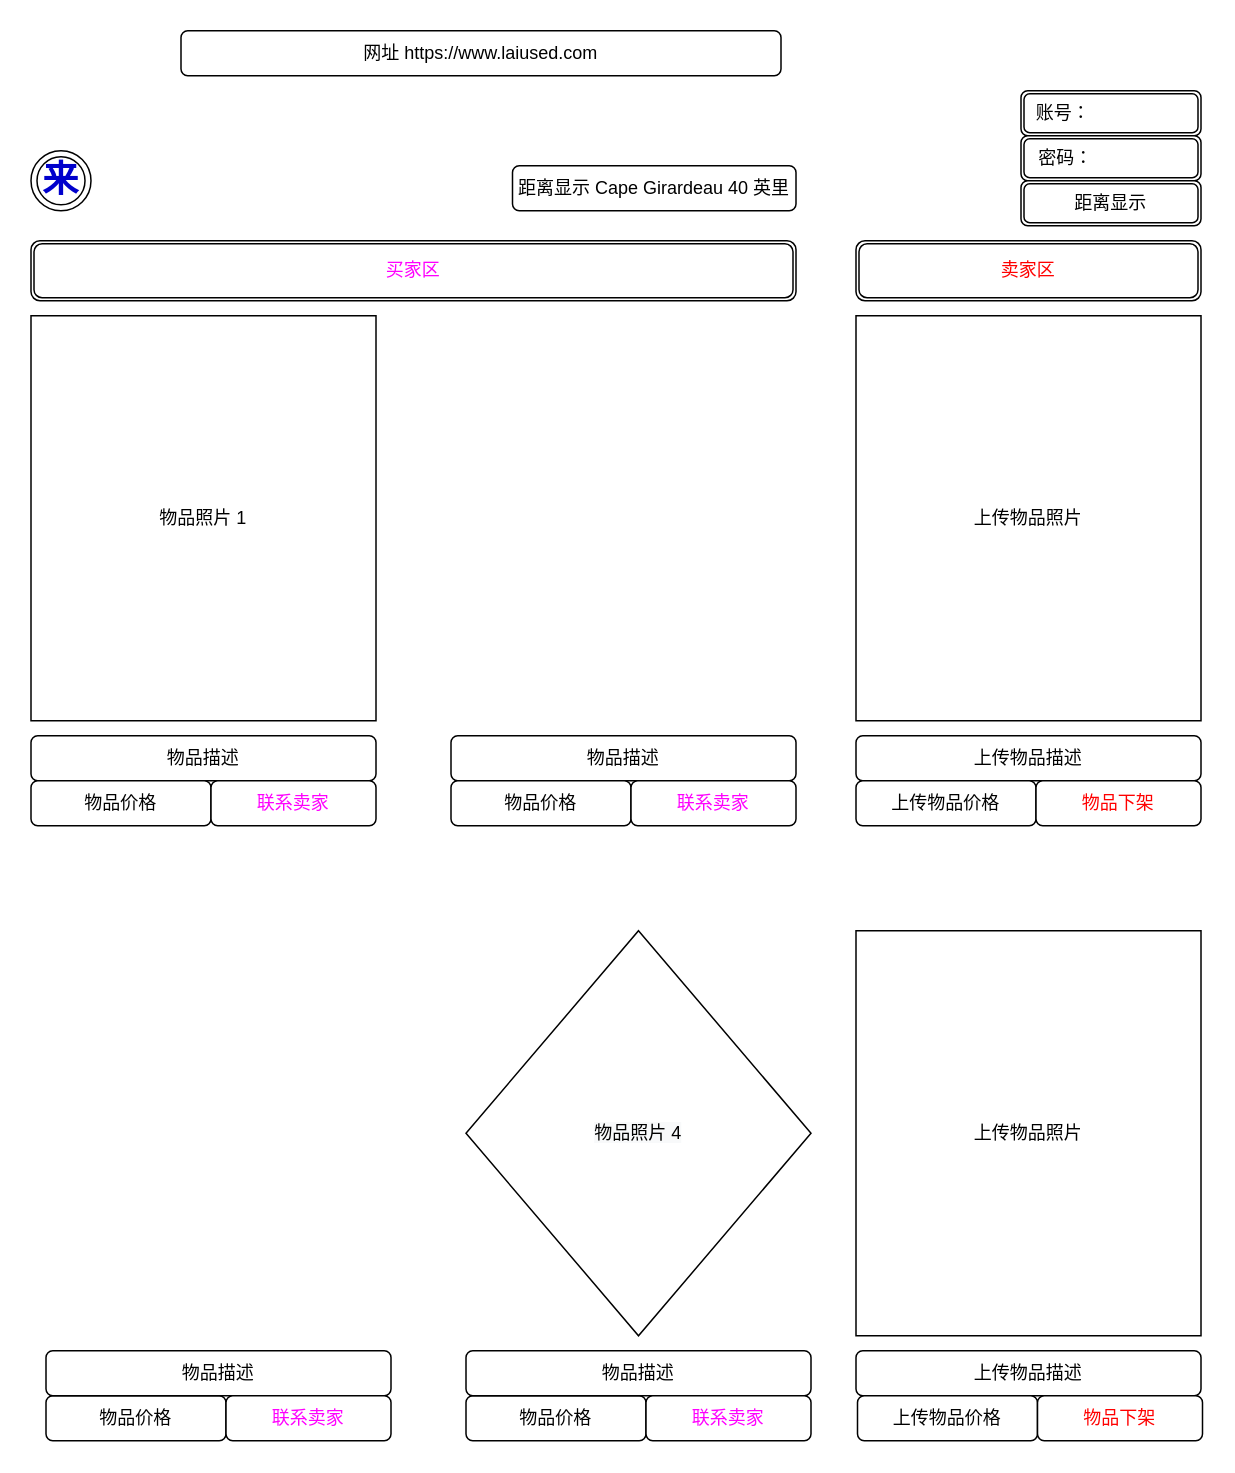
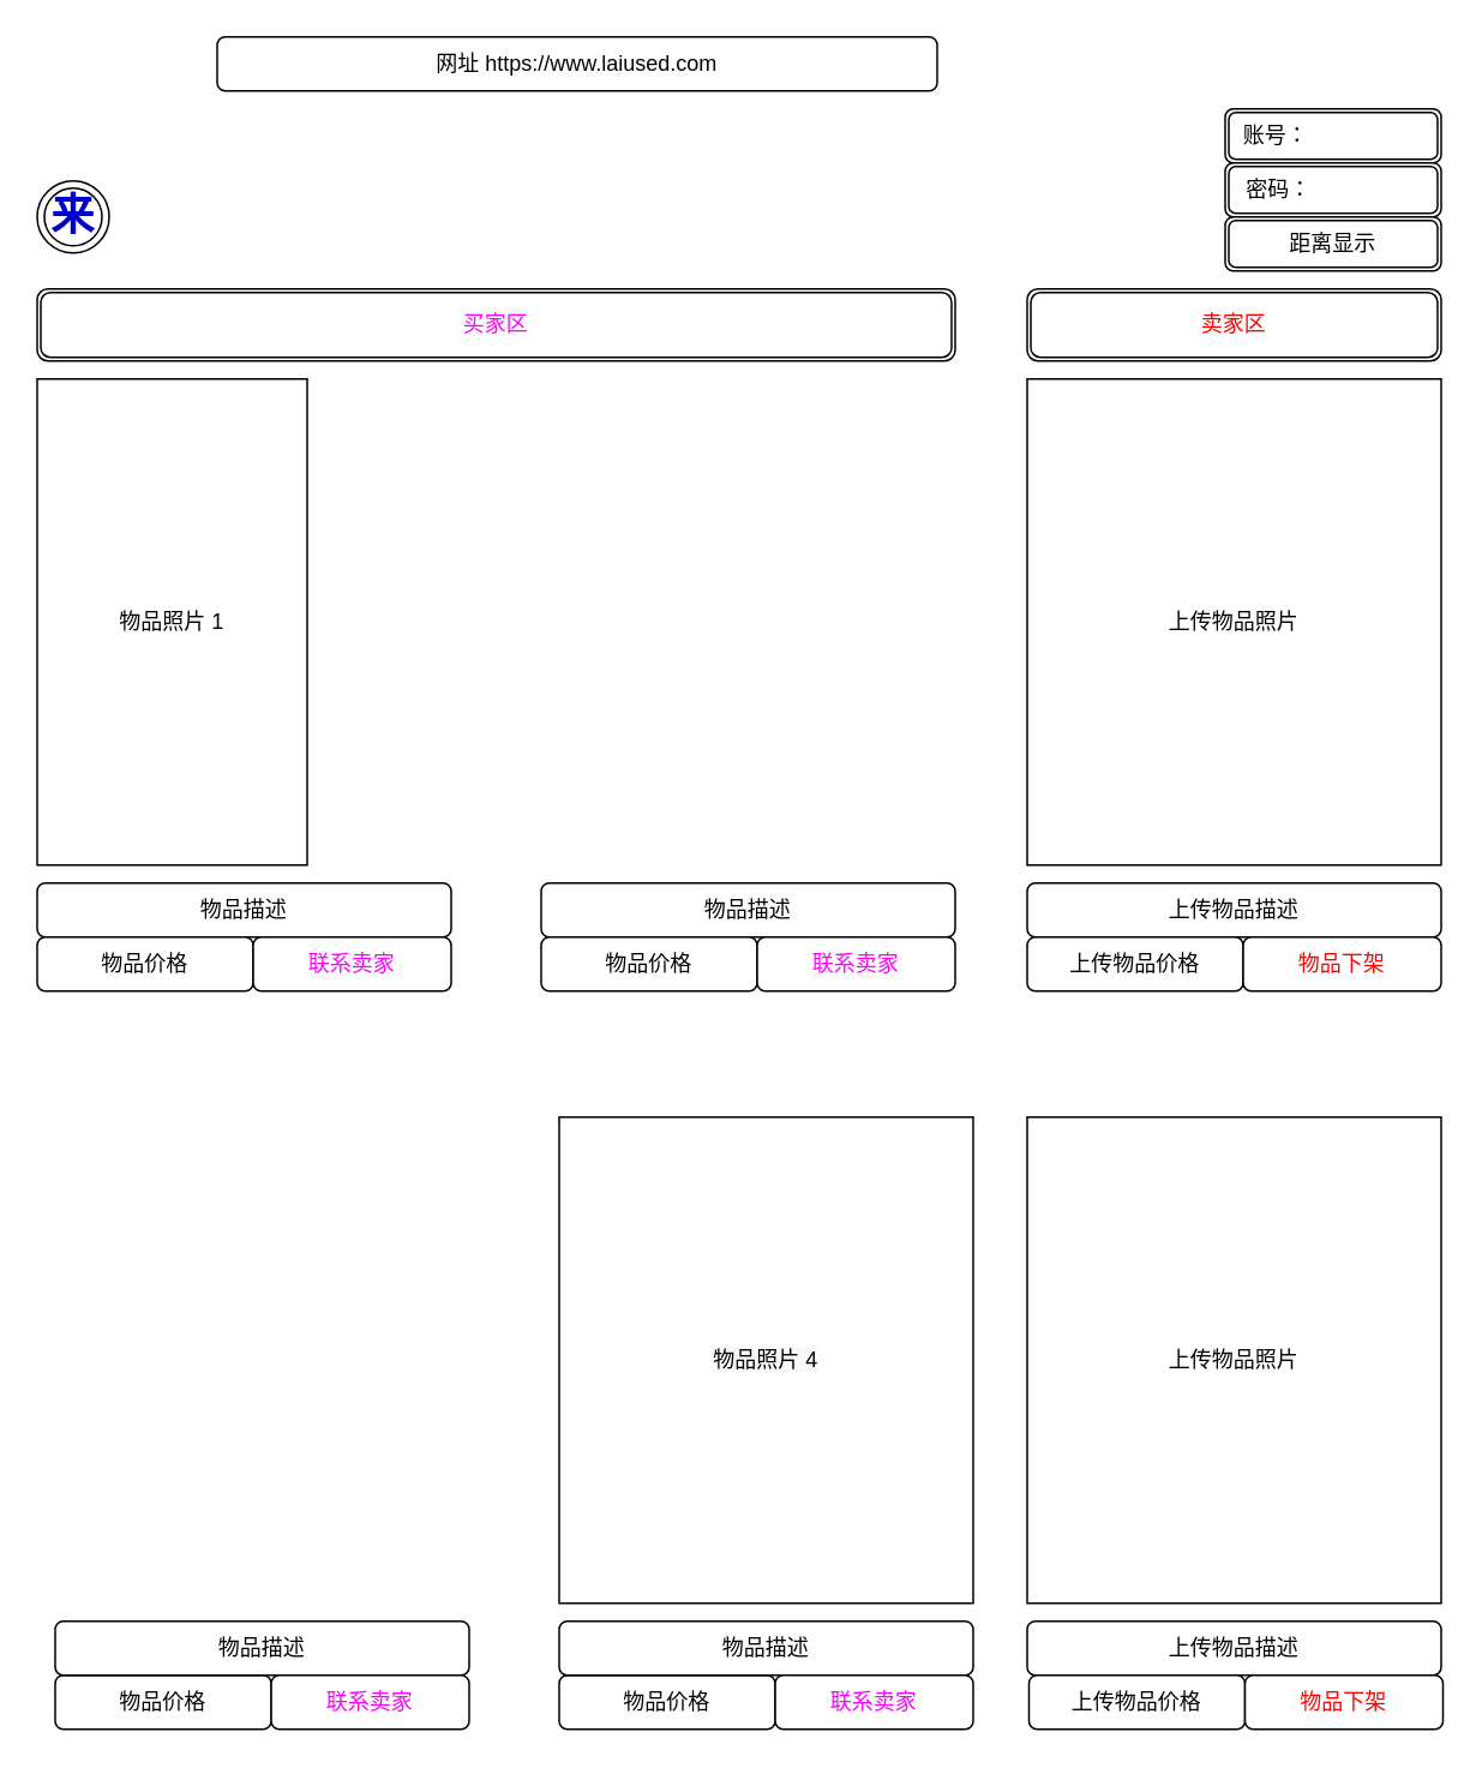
- <mxCell id="21" value="&lt;font color=&quot;#000000&quot;&gt;距离显示 Cape Girardeau 40 英里&lt;/font&gt;" style="rounded=1;whiteSpace=wrap;html=1;fontColor=#FF00FF;" vertex="1" parent="1"><mxGeometry x="341" y="110" width="189" height="30" as="geometry" /></mxCell>
- <mxCell id="2" value="物品照片 1" style="rounded=0;whiteSpace=wrap;html=1;" vertex="1" parent="1"><mxGeometry y="210" width="230" height="270" as="geometry" x="20" /></mxCell>
+ <mxCell id="2" value="物品照片 1" style="rounded=0;whiteSpace=wrap;html=1;" vertex="1" parent="1"><mxGeometry x="20" y="210" width="150" height="270" as="geometry" /></mxCell>
- <mxCell id="3" value="&lt;span style=&quot;color: rgb(0, 0, 0); font-family: Helvetica; font-size: 12px; font-style: normal; font-variant-ligatures: normal; font-variant-caps: normal; font-weight: 400; letter-spacing: normal; orphans: 2; text-align: center; text-indent: 0px; text-transform: none; widows: 2; word-spacing: 0px; -webkit-text-stroke-width: 0px; background-color: rgb(248, 249, 250); text-decoration-thickness: initial; text-decoration-style: initial; text-decoration-color: initial; float: none; display: inline !important;&quot;&gt;物品照片 4&lt;br&gt;&lt;/span&gt;" style="rhombus;whiteSpace=wrap;html=1;" vertex="1" parent="1"><mxGeometry x="310" y="620" width="230" height="270" as="geometry" /></mxCell>
+ <mxCell id="3" value="&lt;span style=&quot;color: rgb(0, 0, 0); font-family: Helvetica; font-size: 12px; font-style: normal; font-variant-ligatures: normal; font-variant-caps: normal; font-weight: 400; letter-spacing: normal; orphans: 2; text-align: center; text-indent: 0px; text-transform: none; widows: 2; word-spacing: 0px; -webkit-text-stroke-width: 0px; background-color: rgb(248, 249, 250); text-decoration-thickness: initial; text-decoration-style: initial; text-decoration-color: initial; float: none; display: inline !important;&quot;&gt;物品照片 4&lt;br&gt;&lt;/span&gt;" style="rounded=0;whiteSpace=wrap;html=1;" vertex="1" parent="1"><mxGeometry x="310" y="620" width="230" height="270" as="geometry" /></mxCell>
